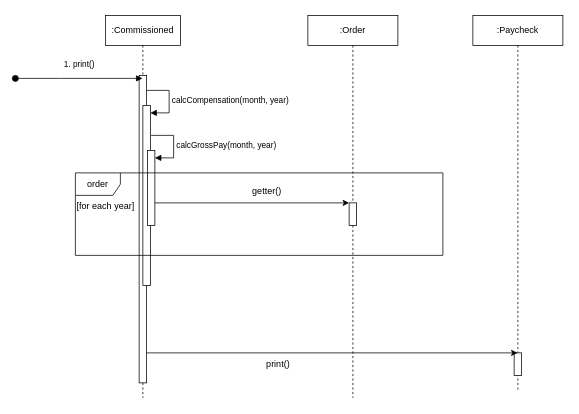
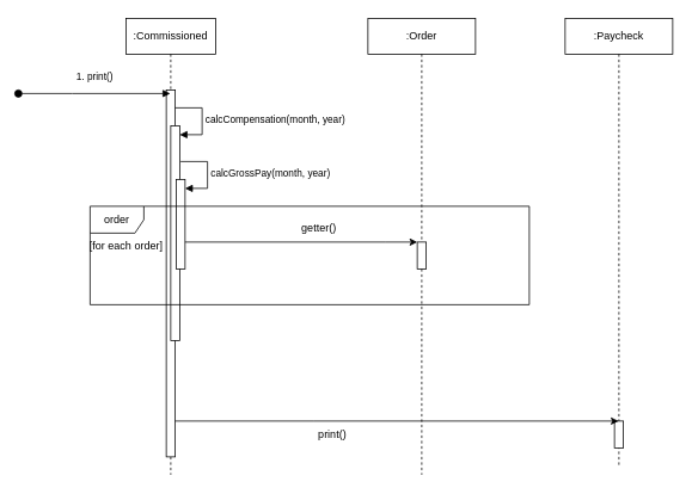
- <mxCell id="18" value="[for each year]" style="text;html=1;align=center;verticalAlign=middle;resizable=0;points=[];autosize=1;strokeColor=none;fillColor=none;" vertex="1" parent="1"><mxGeometry x="90" y="260" width="100" height="30" as="geometry" /></mxCell>
+ <mxCell id="18" value="[for each order]" style="text;html=1;align=center;verticalAlign=middle;resizable=0;points=[];autosize=1;strokeColor=none;fillColor=none;" vertex="1" parent="1"><mxGeometry x="90" y="260" width="100" height="30" as="geometry" /></mxCell>
